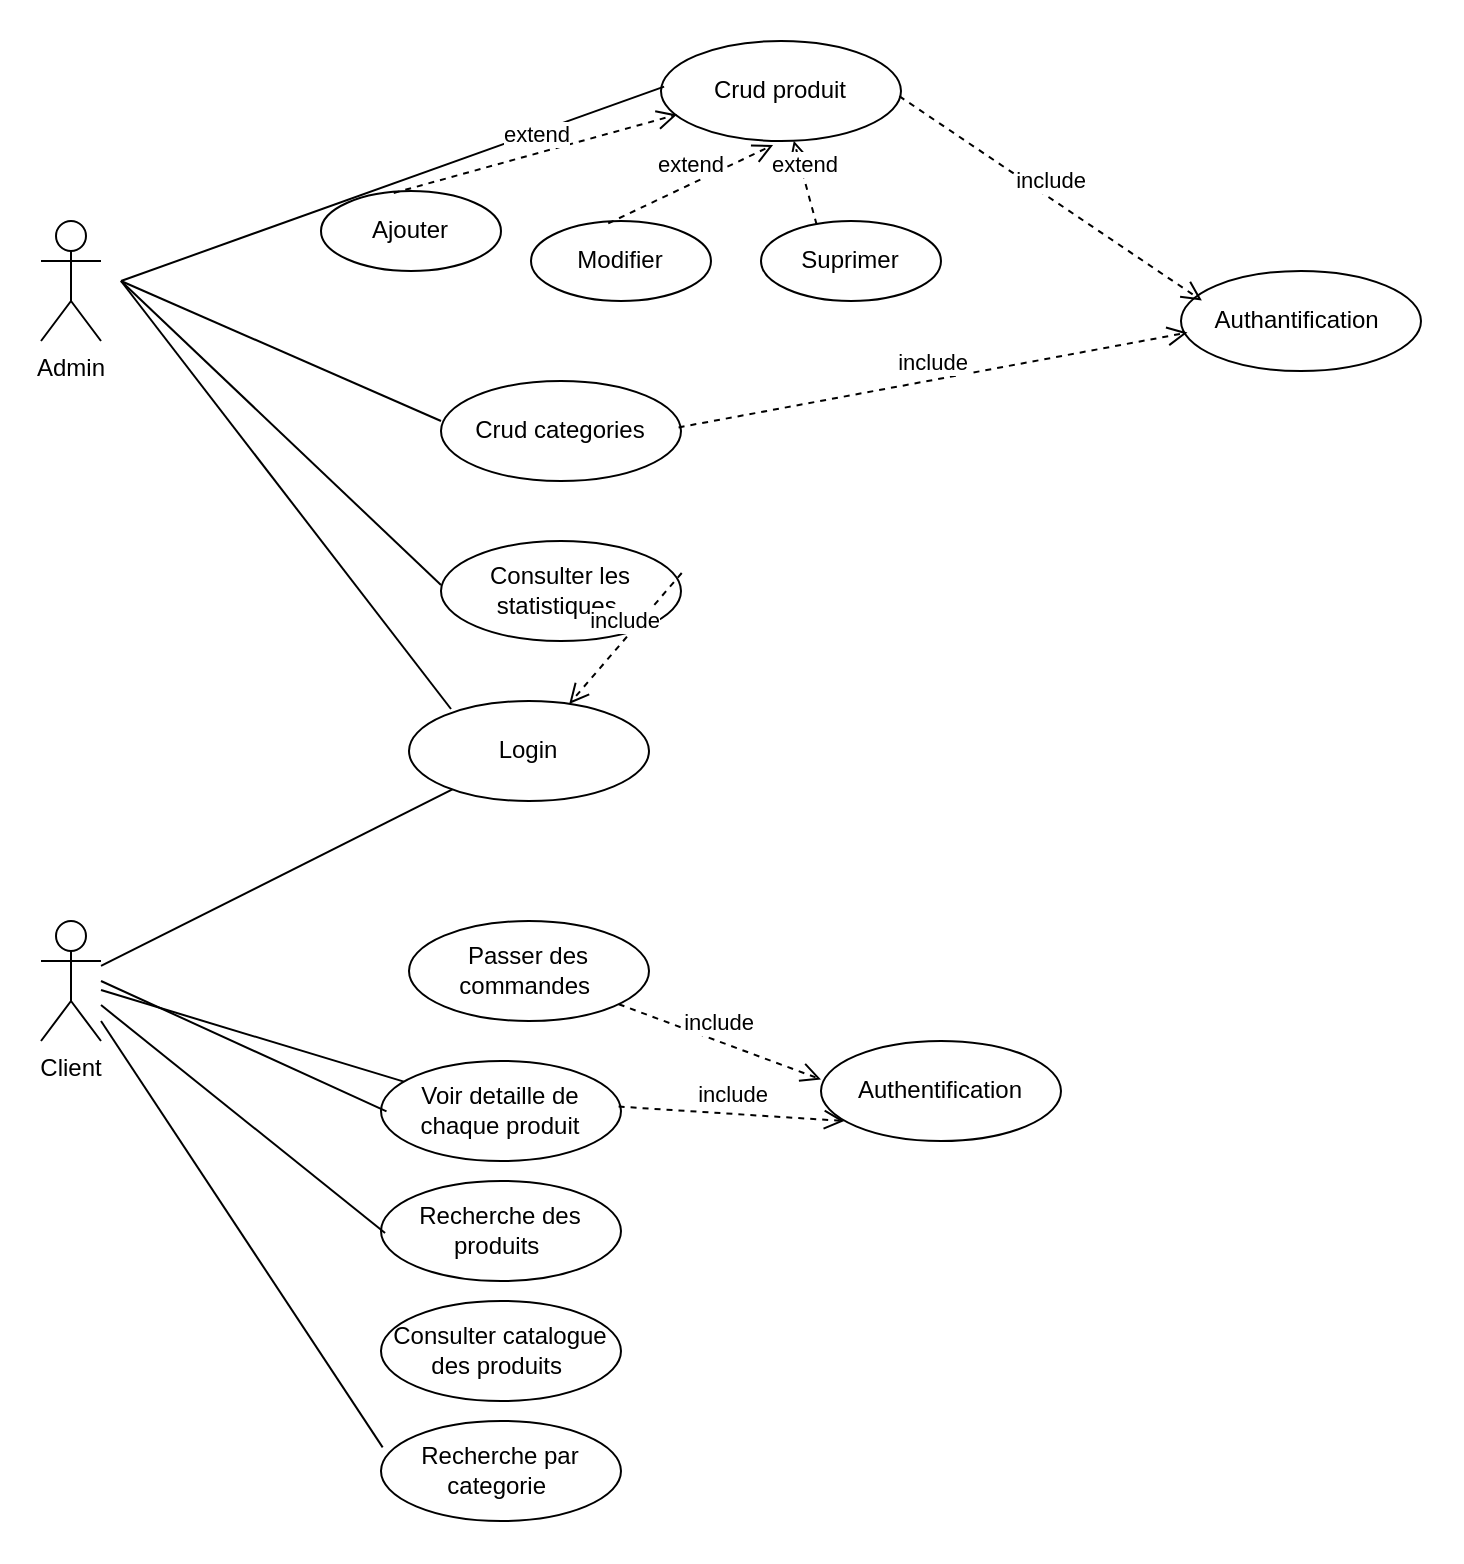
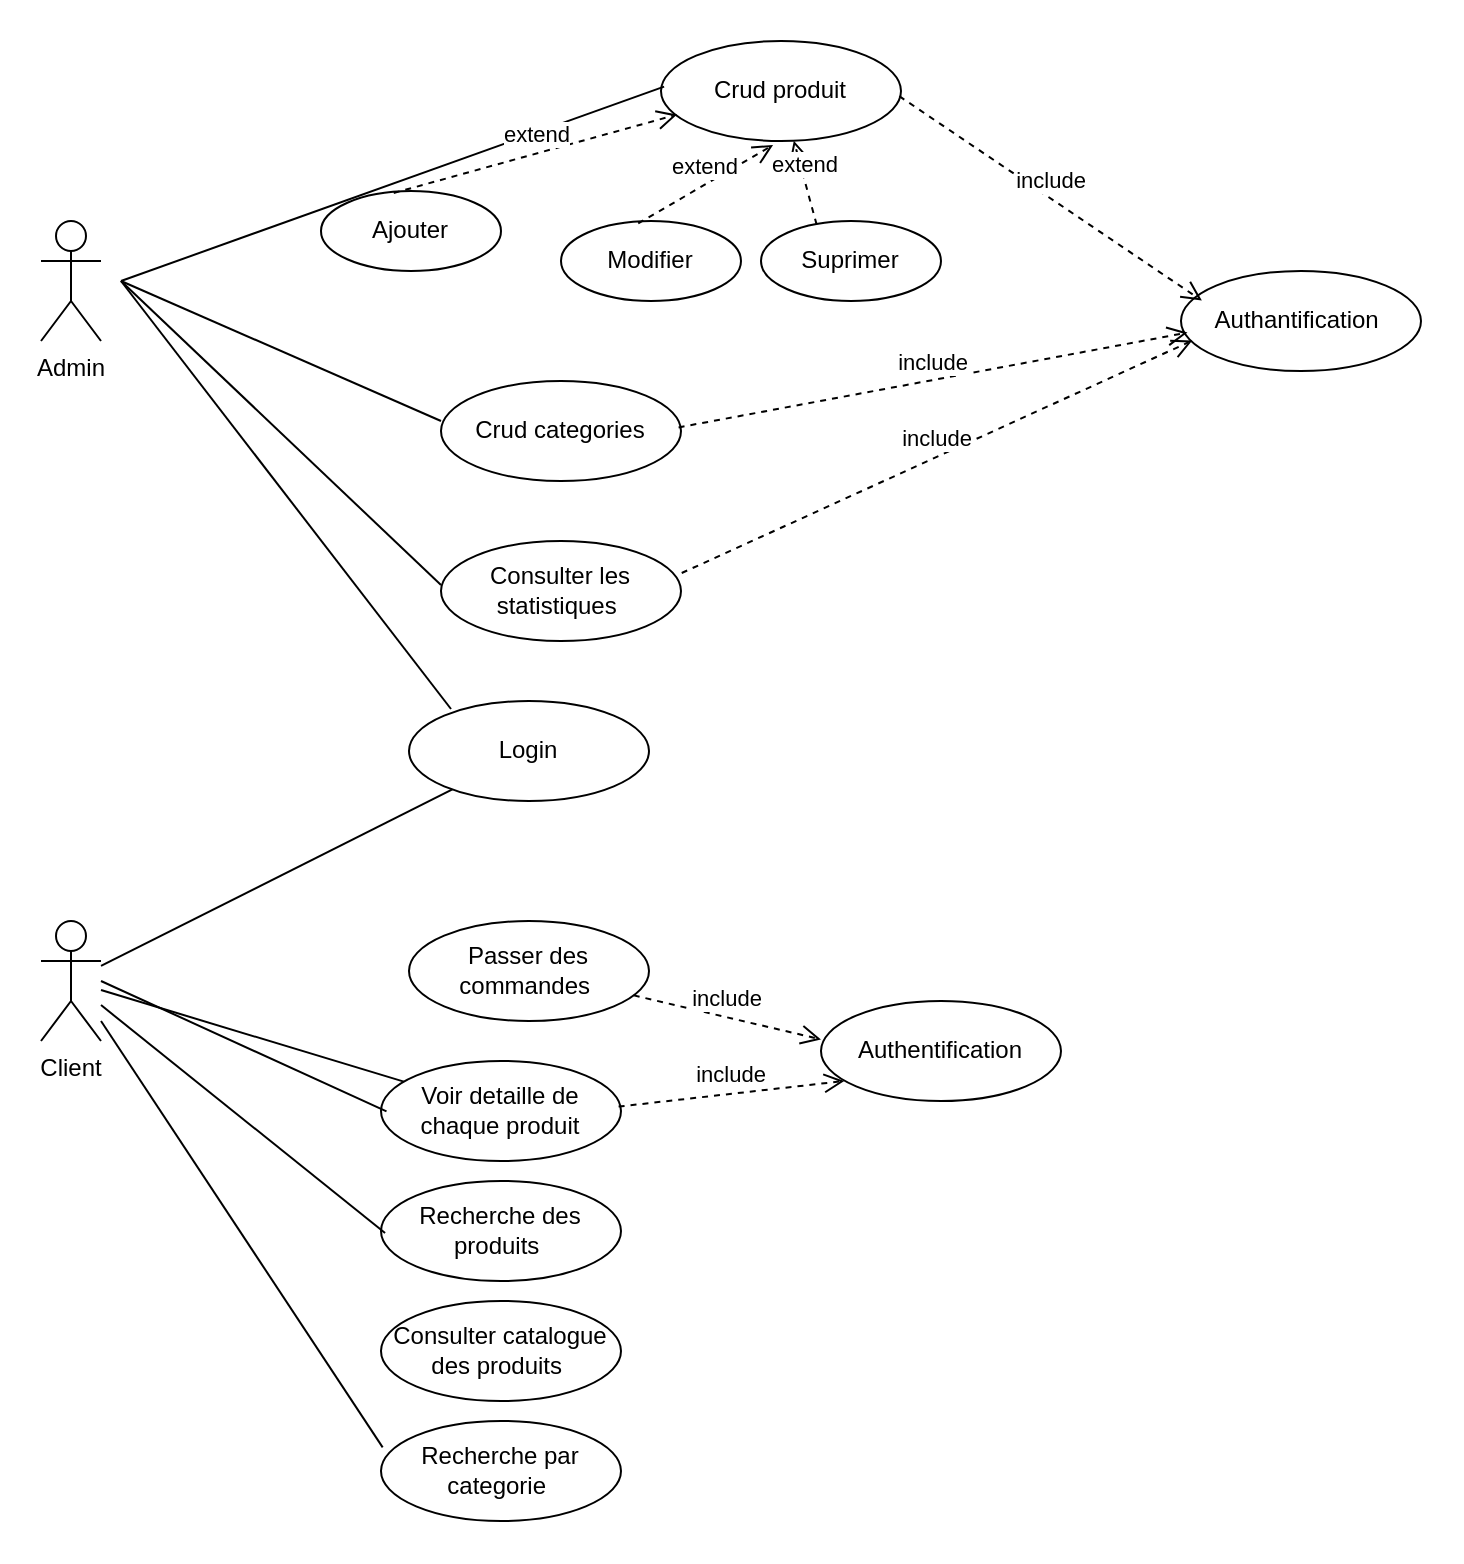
- <mxCell id="27" value="Modifier" style="ellipse;whiteSpace=wrap;html=1;" vertex="1" parent="1"><mxGeometry x="265" y="110" width="90" height="40" as="geometry" /></mxCell>
+ <mxCell id="27" value="Modifier" style="ellipse;whiteSpace=wrap;html=1;" vertex="1" parent="1"><mxGeometry x="280" y="110" width="90" height="40" as="geometry" /></mxCell>
- <mxCell id="13" value="include" style="html=1;verticalAlign=bottom;endArrow=open;dashed=1;endSize=8;curved=0;rounded=0;exitX=1.003;exitY=0.32;exitDx=0;exitDy=0;exitPerimeter=0;" parent="1" source="5" target="15" edge="1"><mxGeometry x="-0.004" relative="1" as="geometry"><mxPoint x="440" y="300" as="sourcePoint" /><mxPoint x="400" y="230" as="targetPoint" /><mxPoint as="offset" /></mxGeometry></mxCell>
+ <mxCell id="13" value="include" style="html=1;verticalAlign=bottom;endArrow=open;dashed=1;endSize=8;curved=0;rounded=0;entryX=0.047;entryY=0.696;entryDx=0;entryDy=0;entryPerimeter=0;exitX=1.003;exitY=0.32;exitDx=0;exitDy=0;exitPerimeter=0;" parent="1" source="5" target="10" edge="1"><mxGeometry x="-0.004" relative="1" as="geometry"><mxPoint x="440" y="300" as="sourcePoint" /><mxPoint x="400" y="230" as="targetPoint" /><mxPoint as="offset" /></mxGeometry></mxCell>
- <mxCell id="22" value="Authentification" style="ellipse;whiteSpace=wrap;html=1;" parent="1" vertex="1"><mxGeometry x="410" y="520" width="120" height="50" as="geometry" /></mxCell>
+ <mxCell id="22" value="Authentification" style="ellipse;whiteSpace=wrap;html=1;" parent="1" vertex="1"><mxGeometry x="410" y="500" width="120" height="50" as="geometry" /></mxCell>
